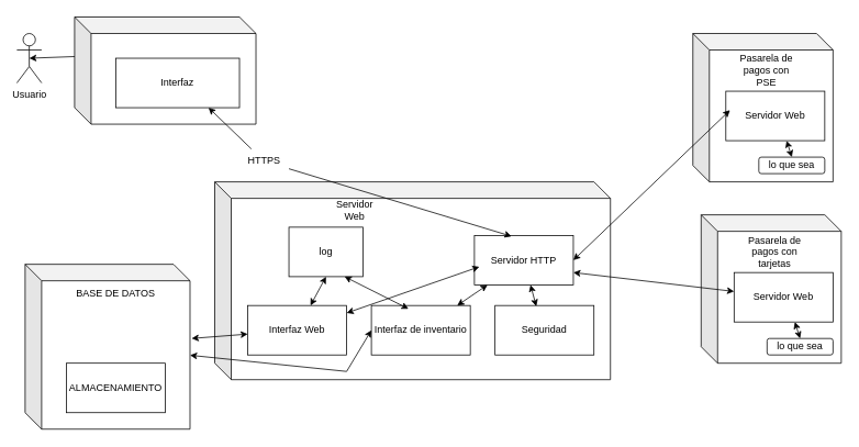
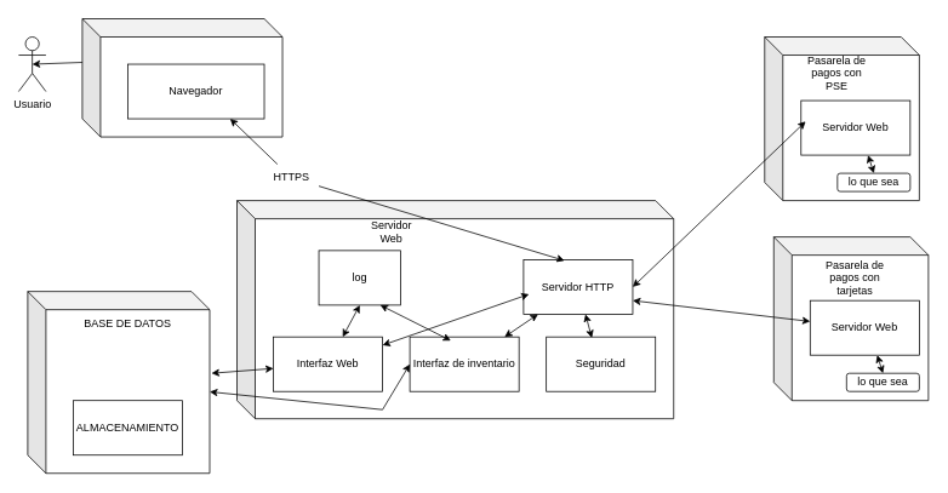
- <mxCell id="25" value="Pasarela de pagos con PSE" style="text;html=1;strokeColor=none;fillColor=none;align=center;verticalAlign=middle;whiteSpace=wrap;rounded=0;" vertex="1" parent="1"><mxGeometry x="887.5" y="70" width="82.5" height="30" as="geometry" /></mxCell>
+ <mxCell id="25" value="Pasarela de pagos con PSE" style="text;html=1;strokeColor=none;fillColor=none;align=center;verticalAlign=middle;whiteSpace=wrap;rounded=0;" vertex="1" parent="1"><mxGeometry x="877.5" y="65" width="82.5" height="30" as="geometry" /></mxCell>
- <mxCell id="4" value="Interfaz" style="rounded=0;whiteSpace=wrap;html=1;" parent="1" vertex="1"><mxGeometry x="140" y="70" width="150" height="60" as="geometry" /></mxCell>
+ <mxCell id="4" value="Navegador" style="rounded=0;whiteSpace=wrap;html=1;" parent="1" vertex="1"><mxGeometry x="140" y="70" width="150" height="60" as="geometry" /></mxCell>
